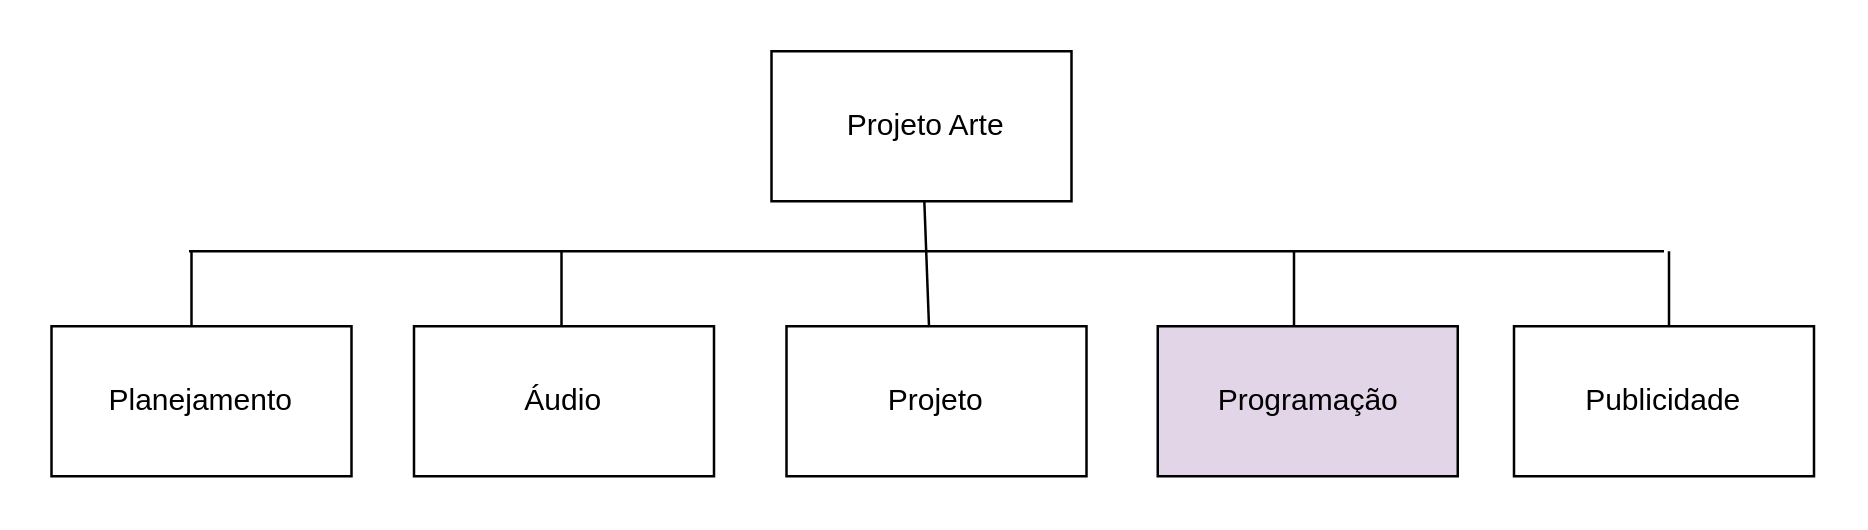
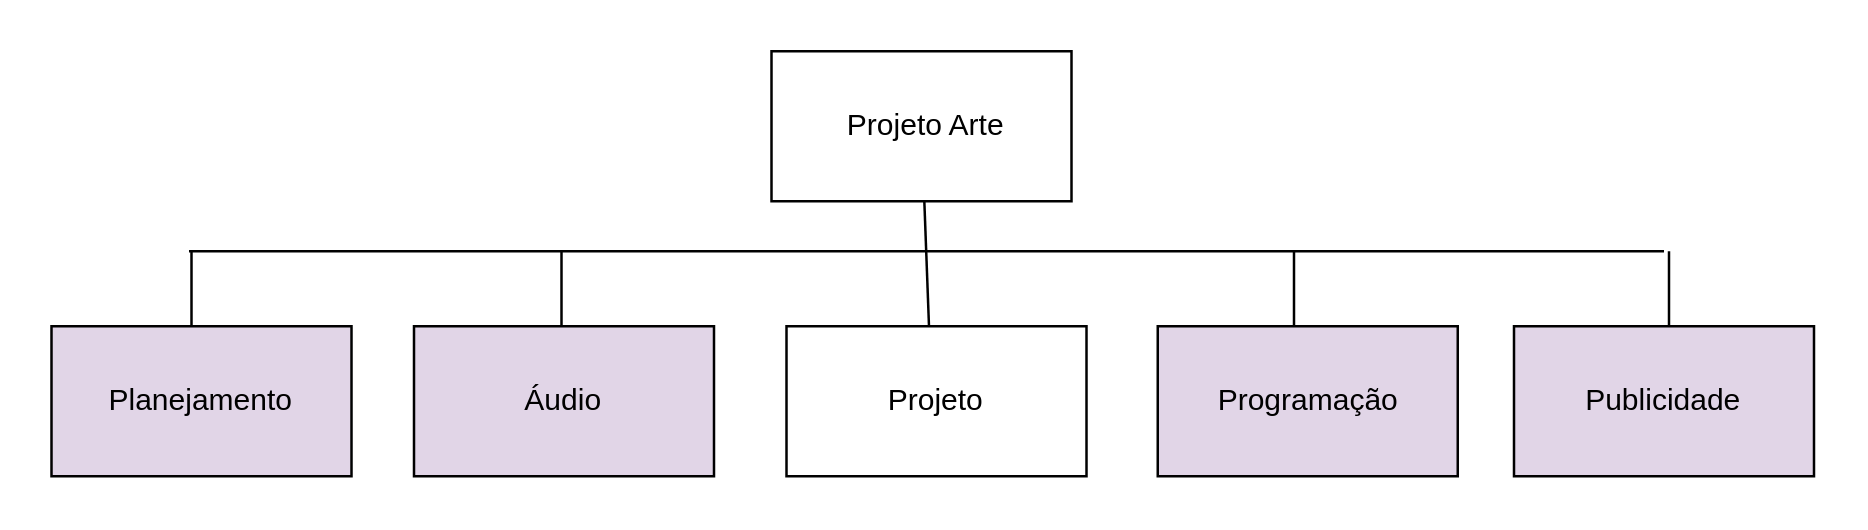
- <mxCell id="4" value="Planejamento" style="rounded=0;whiteSpace=wrap;html=1;" vertex="1" parent="1"><mxGeometry x="20" y="130" width="120" height="60" as="geometry" /></mxCell>
+ <mxCell id="4" value="Planejamento" style="rounded=0;whiteSpace=wrap;html=1;fillColor=#e1d5e7;" vertex="1" parent="1"><mxGeometry x="20" y="130" width="120" height="60" as="geometry" /></mxCell>
- <mxCell id="5" value="Áudio" style="rounded=0;whiteSpace=wrap;html=1;" vertex="1" parent="1"><mxGeometry x="165" y="130" width="120" height="60" as="geometry" /></mxCell>
+ <mxCell id="5" value="Áudio" style="rounded=0;whiteSpace=wrap;html=1;fillColor=#e1d5e7;" vertex="1" parent="1"><mxGeometry x="165" y="130" width="120" height="60" as="geometry" /></mxCell>
- <mxCell id="8" value="Publicidade" style="rounded=0;whiteSpace=wrap;html=1;" vertex="1" parent="1"><mxGeometry x="605" y="130" width="120" height="60" as="geometry" /></mxCell>
+ <mxCell id="8" value="Publicidade" style="rounded=0;whiteSpace=wrap;html=1;fillColor=#e1d5e7;" vertex="1" parent="1"><mxGeometry x="605" y="130" width="120" height="60" as="geometry" /></mxCell>
